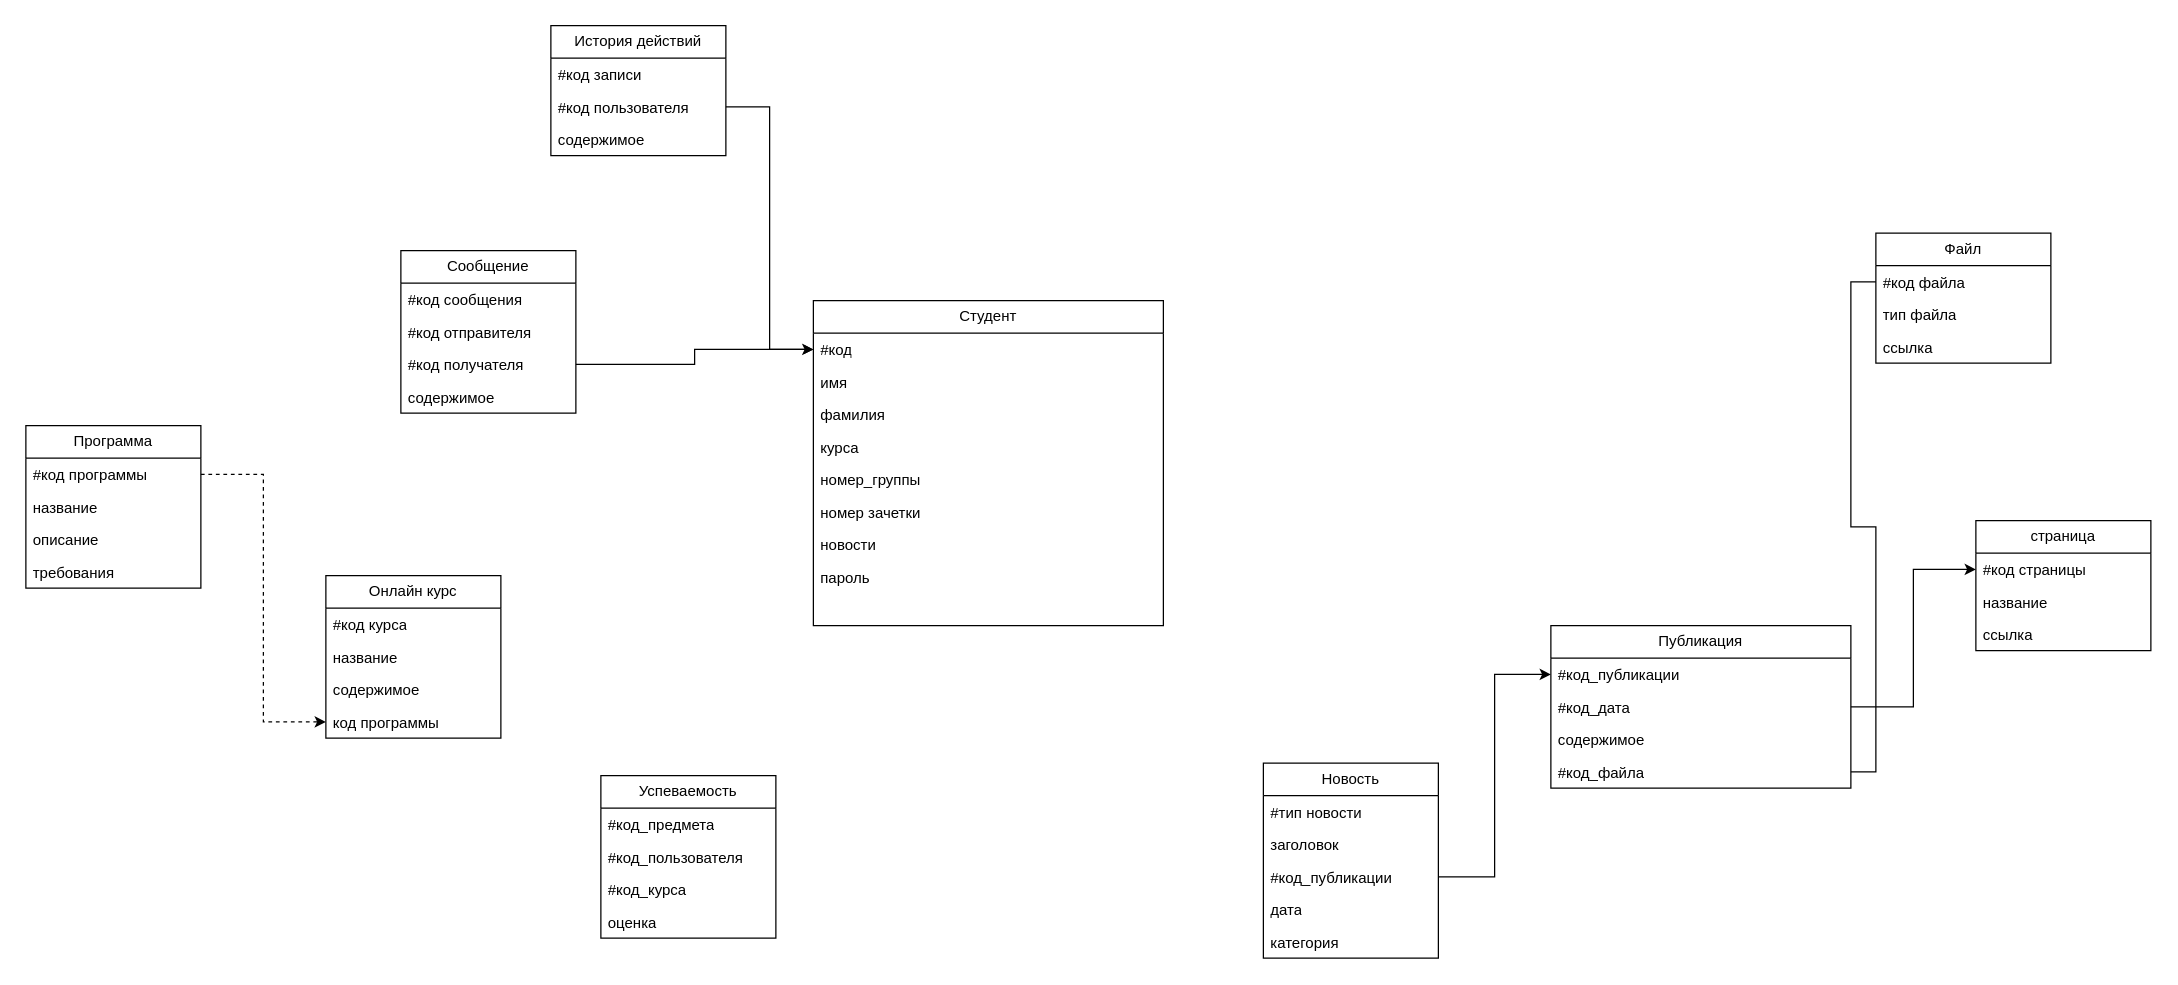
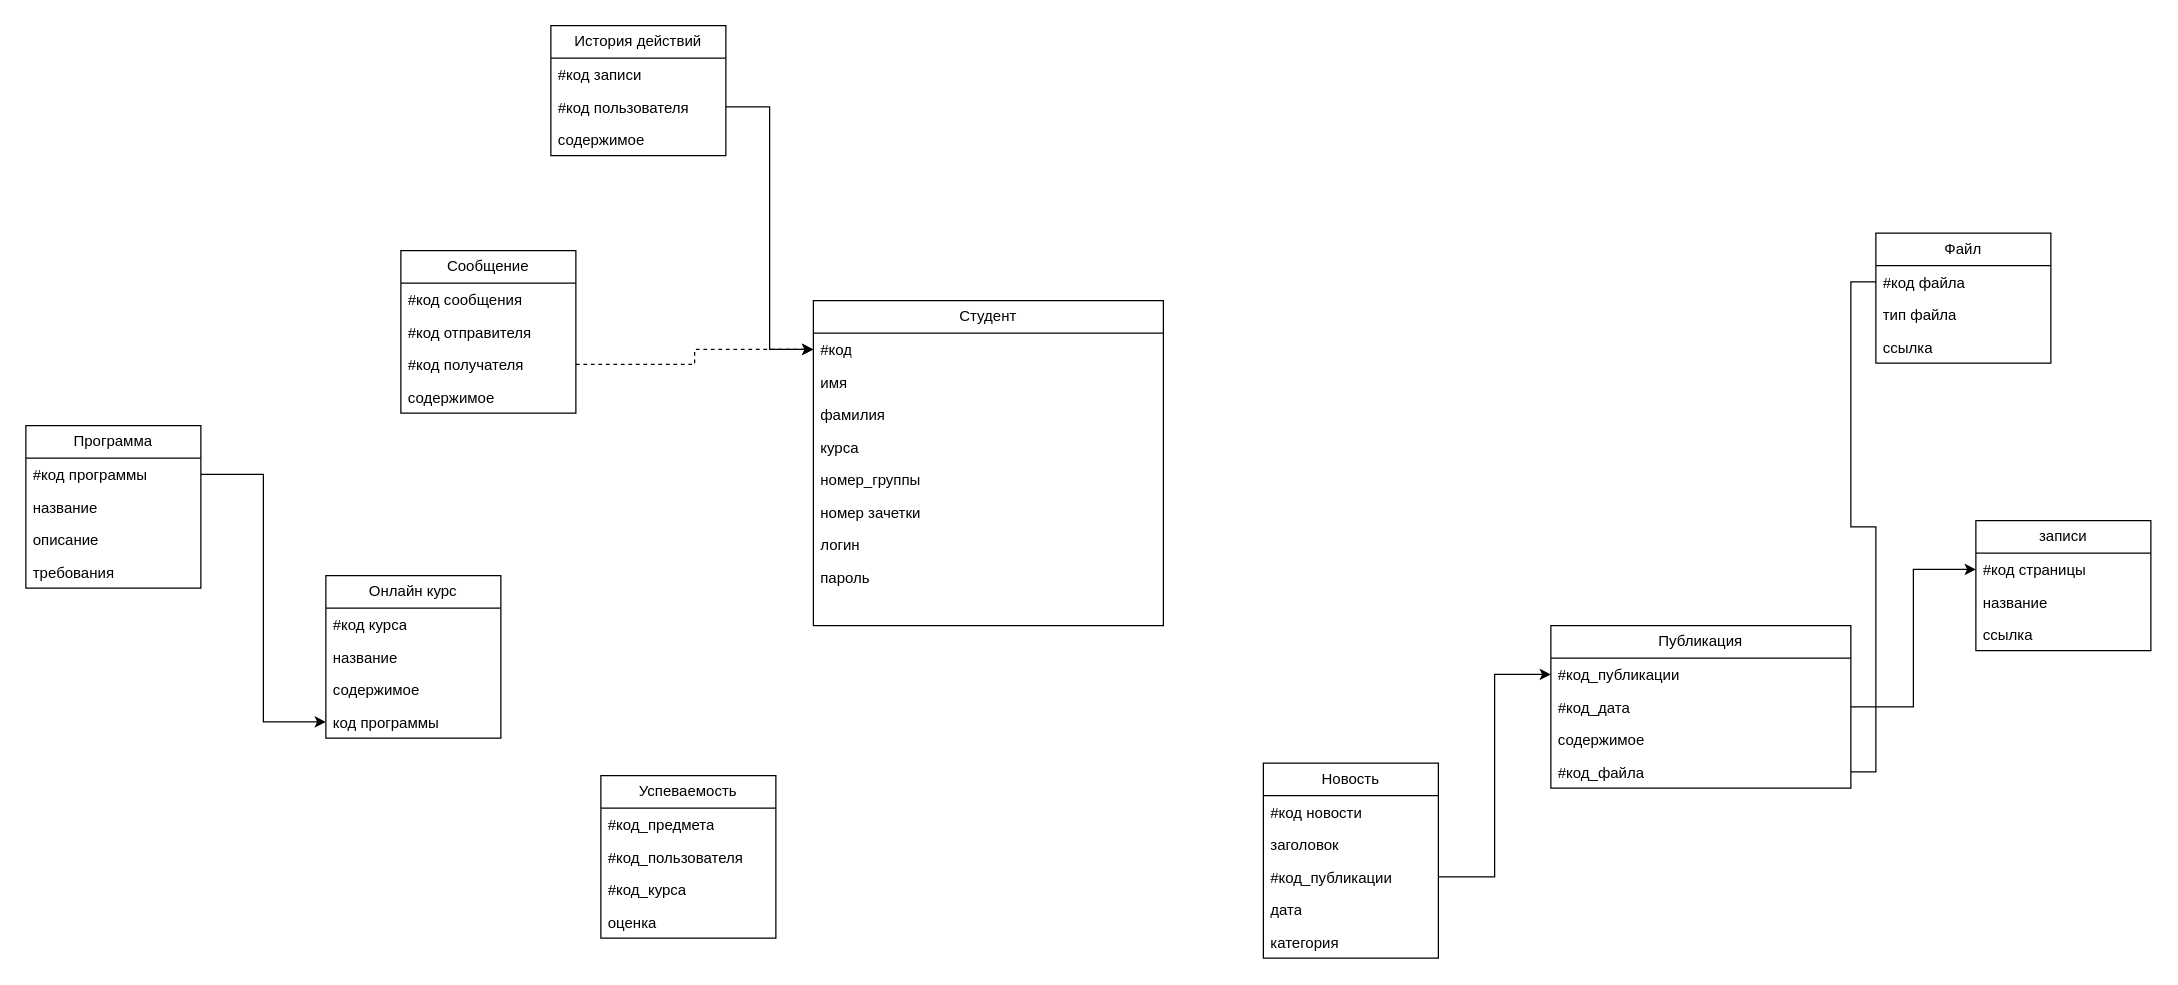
- <mxCell id="55" style="edgeStyle=orthogonalEdgeStyle;rounded=0;orthogonalLoop=1;jettySize=auto;html=1;entryX=0;entryY=0.5;entryDx=0;entryDy=0;endArrow=open;" edge="1" parent="1" source="53" target="3"><mxGeometry relative="1" as="geometry" /></mxCell>
+ <mxCell id="55" style="edgeStyle=orthogonalEdgeStyle;rounded=0;orthogonalLoop=1;jettySize=auto;html=1;entryX=0;entryY=0.5;entryDx=0;entryDy=0;" edge="1" parent="1" source="53" target="3"><mxGeometry relative="1" as="geometry" /></mxCell>
- <mxCell id="56" style="edgeStyle=orthogonalEdgeStyle;rounded=0;orthogonalLoop=1;jettySize=auto;html=1;entryX=0;entryY=0.5;entryDx=0;entryDy=0;" edge="1" parent="1" source="49" target="3"><mxGeometry relative="1" as="geometry" /></mxCell>
+ <mxCell id="56" style="edgeStyle=orthogonalEdgeStyle;rounded=0;orthogonalLoop=1;jettySize=auto;html=1;entryX=0;entryY=0.5;entryDx=0;entryDy=0;dashed=1;" edge="1" parent="1" source="49" target="3"><mxGeometry relative="1" as="geometry" /></mxCell>
- <mxCell id="21" value="страница" style="swimlane;fontStyle=0;childLayout=stackLayout;horizontal=1;startSize=26;fillColor=none;horizontalStack=0;resizeParent=1;resizeParentMax=0;resizeLast=0;collapsible=1;marginBottom=0;whiteSpace=wrap;html=1;" parent="1" vertex="1"><mxGeometry x="1580" y="416" width="140" height="104" as="geometry" /></mxCell>
+ <mxCell id="21" value="записи" style="swimlane;fontStyle=0;childLayout=stackLayout;horizontal=1;startSize=26;fillColor=none;horizontalStack=0;resizeParent=1;resizeParentMax=0;resizeLast=0;collapsible=1;marginBottom=0;whiteSpace=wrap;html=1;" parent="1" vertex="1"><mxGeometry x="1580" y="416" width="140" height="104" as="geometry" /></mxCell>
- <mxCell id="9" value="новости" style="text;strokeColor=none;fillColor=none;align=left;verticalAlign=top;spacingLeft=4;spacingRight=4;overflow=hidden;rotatable=0;points=[[0,0.5],[1,0.5]];portConstraint=eastwest;whiteSpace=wrap;html=1;" parent="2" vertex="1"><mxGeometry y="182" width="280" height="26" as="geometry" /></mxCell>
+ <mxCell id="9" value="логин" style="text;strokeColor=none;fillColor=none;align=left;verticalAlign=top;spacingLeft=4;spacingRight=4;overflow=hidden;rotatable=0;points=[[0,0.5],[1,0.5]];portConstraint=eastwest;whiteSpace=wrap;html=1;" parent="2" vertex="1"><mxGeometry y="182" width="280" height="26" as="geometry" /></mxCell>
- <mxCell id="57" style="edgeStyle=orthogonalEdgeStyle;rounded=0;orthogonalLoop=1;jettySize=auto;html=1;entryX=0;entryY=0.5;entryDx=0;entryDy=0;dashed=1;" edge="1" parent="1" source="42" target="40"><mxGeometry relative="1" as="geometry" /></mxCell>
+ <mxCell id="57" style="edgeStyle=orthogonalEdgeStyle;rounded=0;orthogonalLoop=1;jettySize=auto;html=1;entryX=0;entryY=0.5;entryDx=0;entryDy=0;" edge="1" parent="1" source="42" target="40"><mxGeometry relative="1" as="geometry" /></mxCell>
- <mxCell id="26" value="#тип новости" style="text;strokeColor=none;fillColor=none;align=left;verticalAlign=top;spacingLeft=4;spacingRight=4;overflow=hidden;rotatable=0;points=[[0,0.5],[1,0.5]];portConstraint=eastwest;whiteSpace=wrap;html=1;" parent="25" vertex="1"><mxGeometry y="26" width="140" height="26" as="geometry" /></mxCell>
+ <mxCell id="26" value="#код новости" style="text;strokeColor=none;fillColor=none;align=left;verticalAlign=top;spacingLeft=4;spacingRight=4;overflow=hidden;rotatable=0;points=[[0,0.5],[1,0.5]];portConstraint=eastwest;whiteSpace=wrap;html=1;" parent="25" vertex="1"><mxGeometry y="26" width="140" height="26" as="geometry" /></mxCell>
